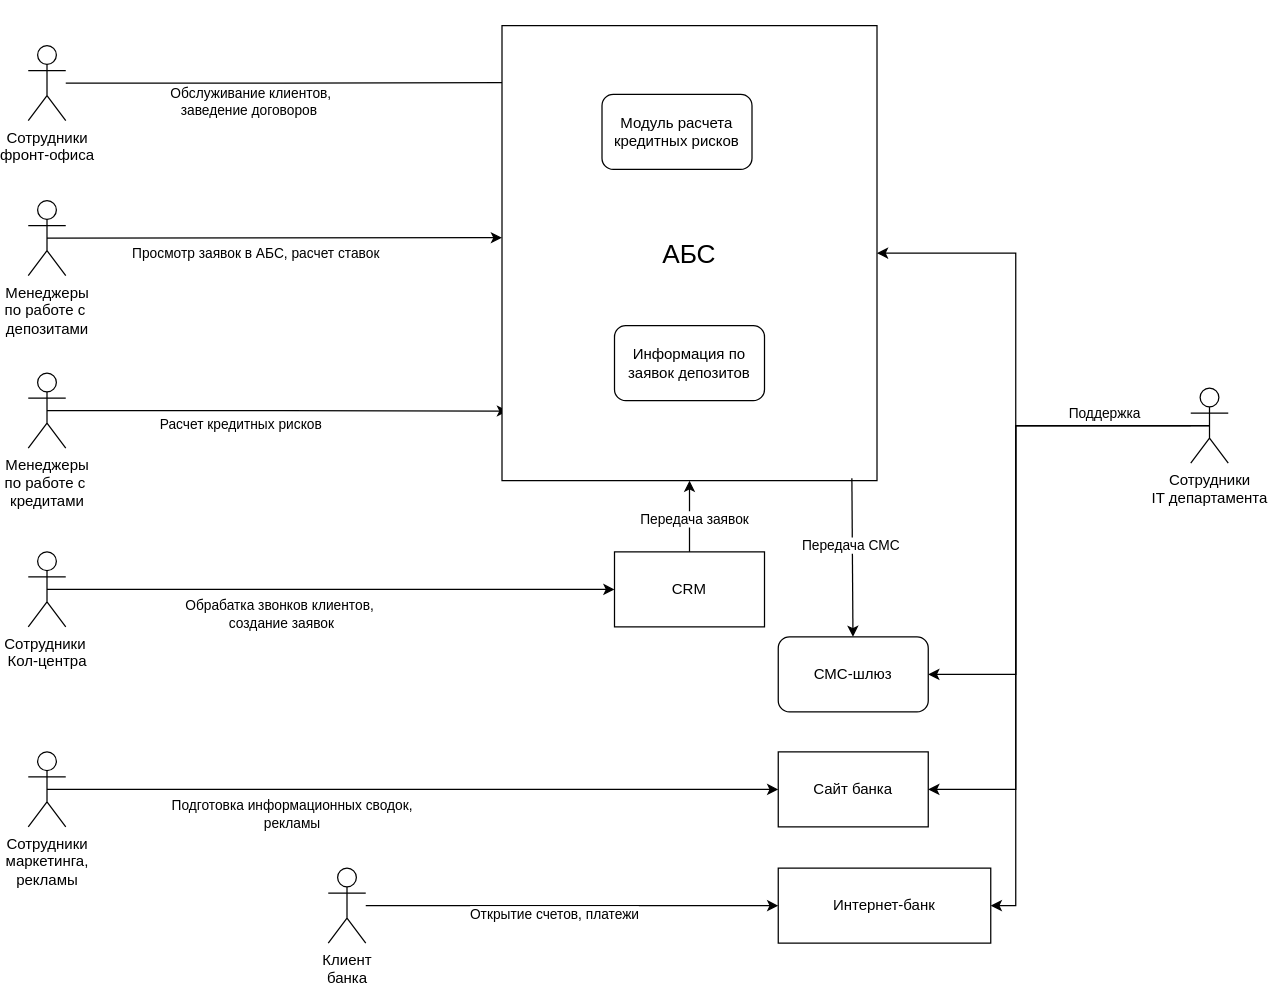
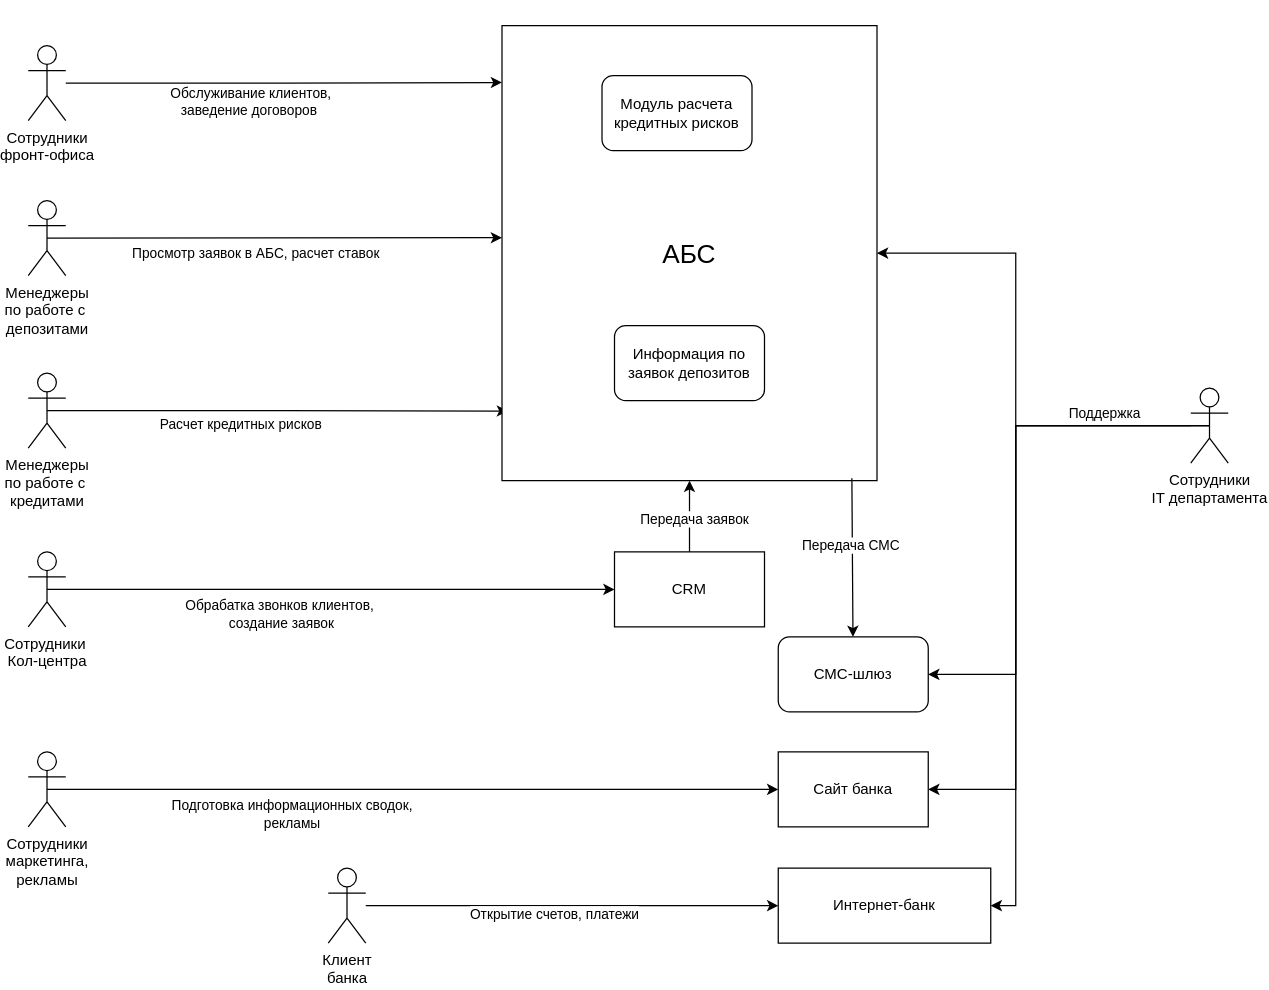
- <mxCell id="2" style="edgeStyle=orthogonalEdgeStyle;rounded=0;orthogonalLoop=1;jettySize=auto;html=1;entryX=0;entryY=0.125;entryDx=0;entryDy=0;entryPerimeter=0;endArrow=none;" edge="1" parent="1" source="4" target="10"><mxGeometry relative="1" as="geometry"><mxPoint x="340" y="70" as="targetPoint" /></mxGeometry></mxCell>
+ <mxCell id="2" style="edgeStyle=orthogonalEdgeStyle;rounded=0;orthogonalLoop=1;jettySize=auto;html=1;entryX=0;entryY=0.125;entryDx=0;entryDy=0;entryPerimeter=0;" edge="1" parent="1" source="4" target="10"><mxGeometry relative="1" as="geometry"><mxPoint x="340" y="70" as="targetPoint" /></mxGeometry></mxCell>
- <mxCell id="21" value="Модуль расчета&lt;br&gt;кредитных рисков" style="rounded=1;whiteSpace=wrap;html=1;" vertex="1" parent="1"><mxGeometry x="479" y="75" width="120" height="60" as="geometry" /></mxCell>
+ <mxCell id="21" value="Модуль расчета&lt;br&gt;кредитных рисков" style="rounded=1;whiteSpace=wrap;html=1;" vertex="1" parent="1"><mxGeometry x="479" y="60" width="120" height="60" as="geometry" /></mxCell>
